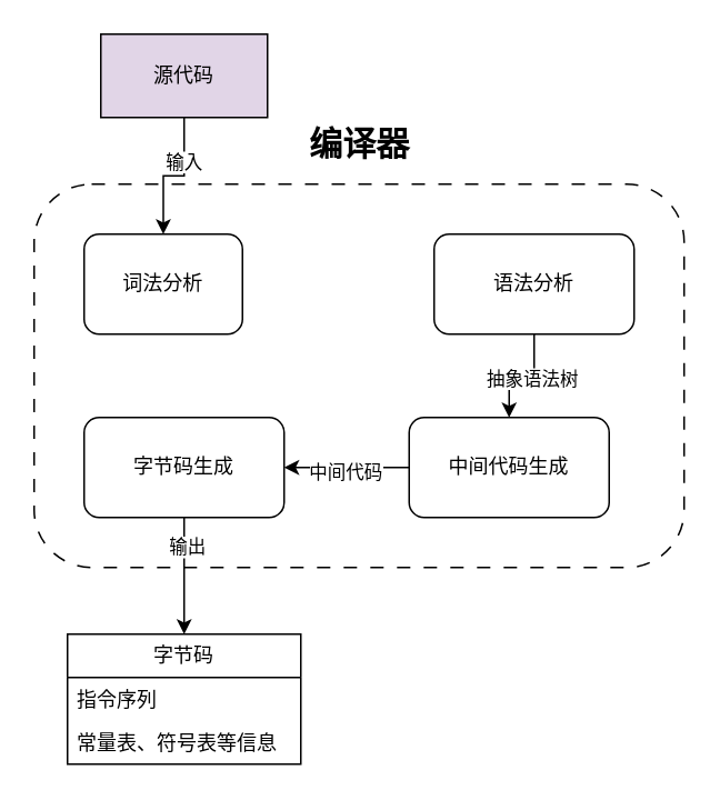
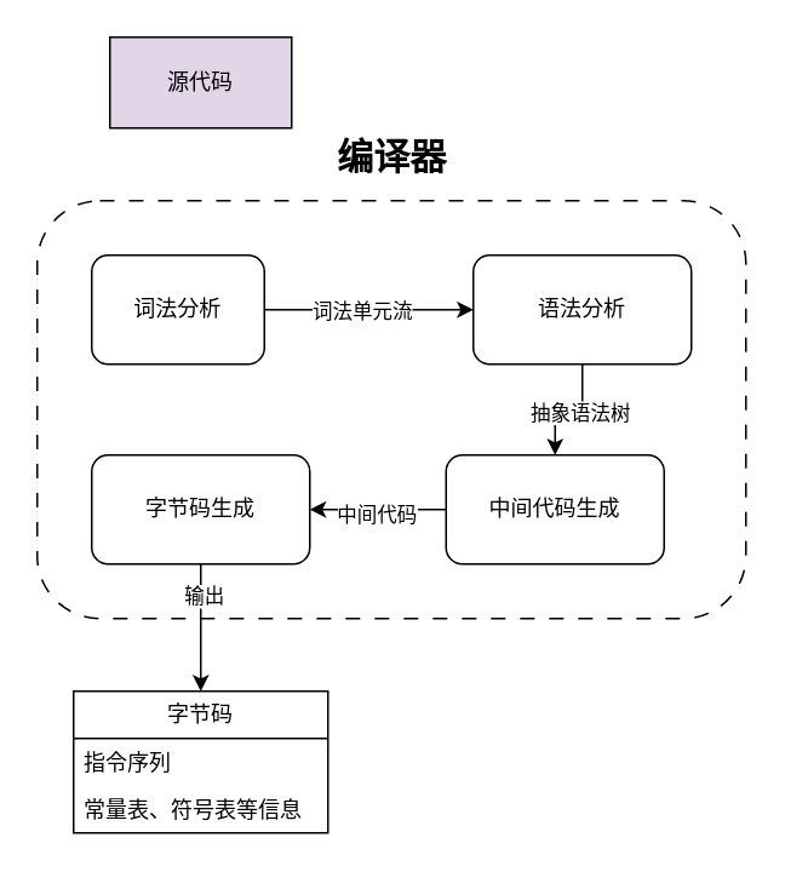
- <mxCell id="3" style="edgeStyle=orthogonalEdgeStyle;rounded=0;orthogonalLoop=1;jettySize=auto;html=1;exitX=0.5;exitY=1;exitDx=0;exitDy=0;entryX=0.5;entryY=0;entryDx=0;entryDy=0;" parent="1" source="5" target="8" edge="1"><mxGeometry relative="1" as="geometry" /></mxCell>
- <mxCell id="4" value="输入" style="edgeLabel;html=1;align=center;verticalAlign=middle;resizable=0;points=[];" parent="3" vertex="1" connectable="0"><mxGeometry x="-0.453" y="-1" relative="1" as="geometry"><mxPoint y="3" as="offset" /></mxGeometry></mxCell>
+ <mxCell id="6" style="edgeStyle=orthogonalEdgeStyle;rounded=0;orthogonalLoop=1;jettySize=auto;html=1;exitX=1;exitY=0.5;exitDx=0;exitDy=0;entryX=0;entryY=0.5;entryDx=0;entryDy=0;" parent="1" source="8" target="11" edge="1"><mxGeometry relative="1" as="geometry" /></mxCell>
+ <mxCell id="7" value="词法单元流" style="edgeLabel;html=1;align=center;verticalAlign=middle;resizable=0;points=[];" parent="6" vertex="1" connectable="0"><mxGeometry x="-0.083" relative="1" as="geometry"><mxPoint as="offset" /></mxGeometry></mxCell>
